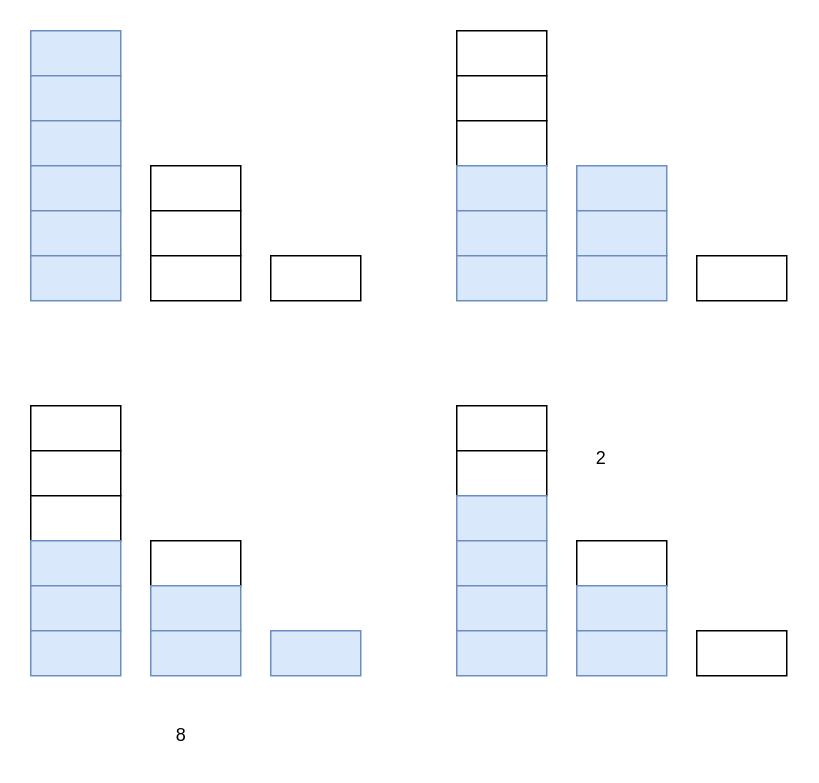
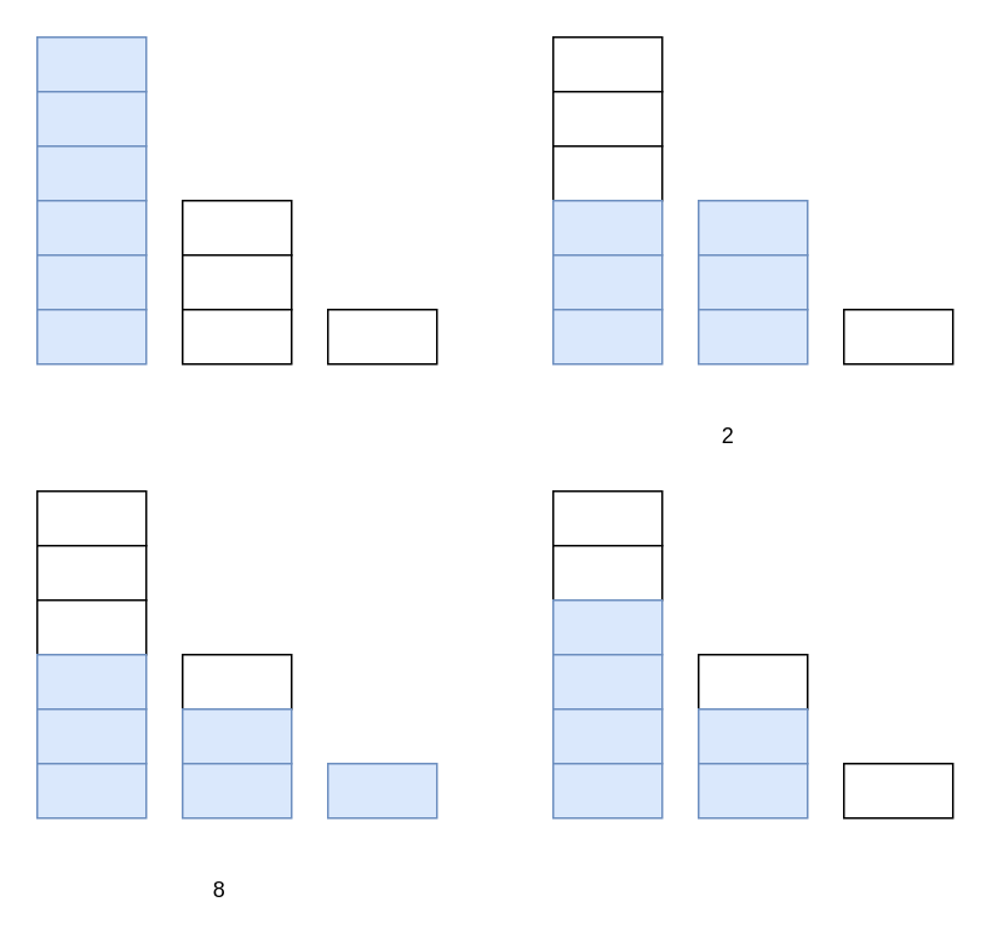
- <mxCell id="22" value="2" style="text;html=1;align=center;verticalAlign=middle;resizable=0;points=[];autosize=1;strokeColor=none;" vertex="1" parent="1"><mxGeometry x="390" y="295" width="20" height="20" as="geometry" /></mxCell>
+ <mxCell id="22" value="2" style="text;html=1;align=center;verticalAlign=middle;resizable=0;points=[];autosize=1;strokeColor=none;" vertex="1" parent="1"><mxGeometry x="390" y="230" width="20" height="20" as="geometry" /></mxCell>
